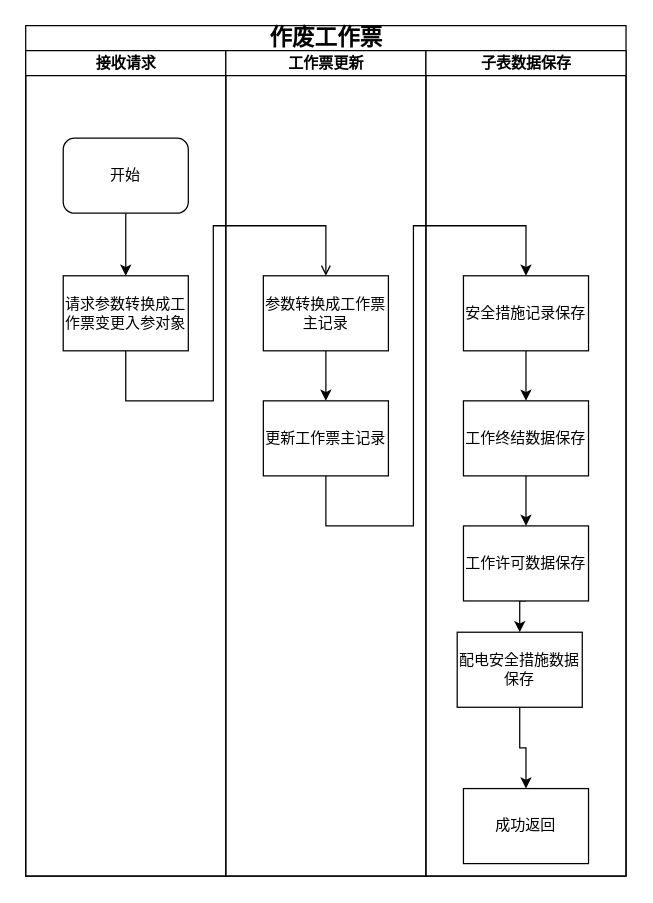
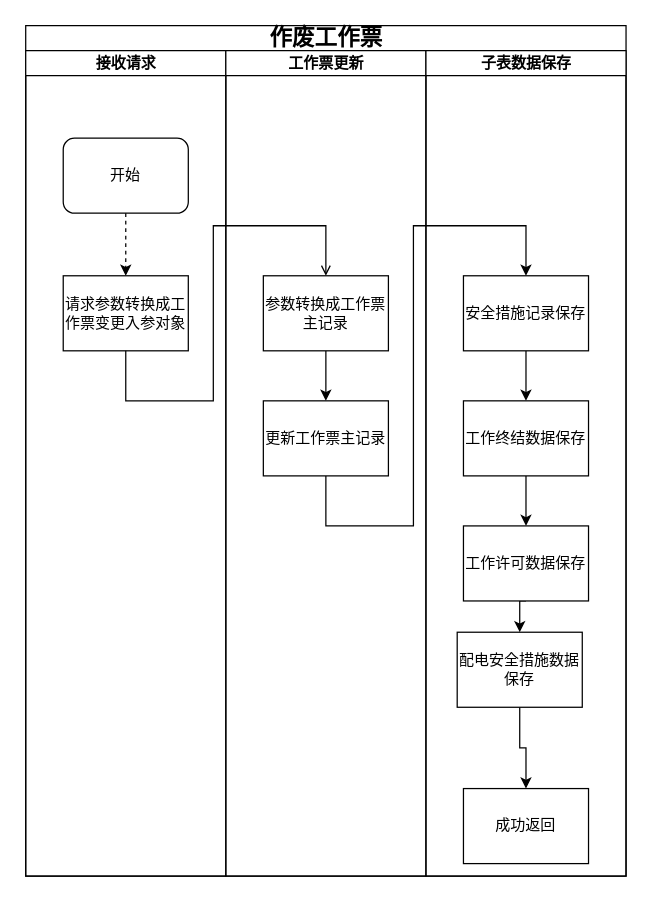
- <mxCell id="6" style="edgeStyle=orthogonalEdgeStyle;rounded=0;orthogonalLoop=1;jettySize=auto;html=1;exitX=0.5;exitY=1;exitDx=0;exitDy=0;entryX=0.5;entryY=0;entryDx=0;entryDy=0;" edge="1" parent="3" source="4" target="5"><mxGeometry relative="1" as="geometry"><Array as="points"><mxPoint x="80" y="160" /><mxPoint x="80" y="160" /></Array></mxGeometry></mxCell>
+ <mxCell id="6" style="edgeStyle=orthogonalEdgeStyle;rounded=0;orthogonalLoop=1;jettySize=auto;html=1;exitX=0.5;exitY=1;exitDx=0;exitDy=0;entryX=0.5;entryY=0;entryDx=0;entryDy=0;dashed=1;" edge="1" parent="3" source="4" target="5"><mxGeometry relative="1" as="geometry"><Array as="points"><mxPoint x="80" y="160" /><mxPoint x="80" y="160" /></Array></mxGeometry></mxCell>
